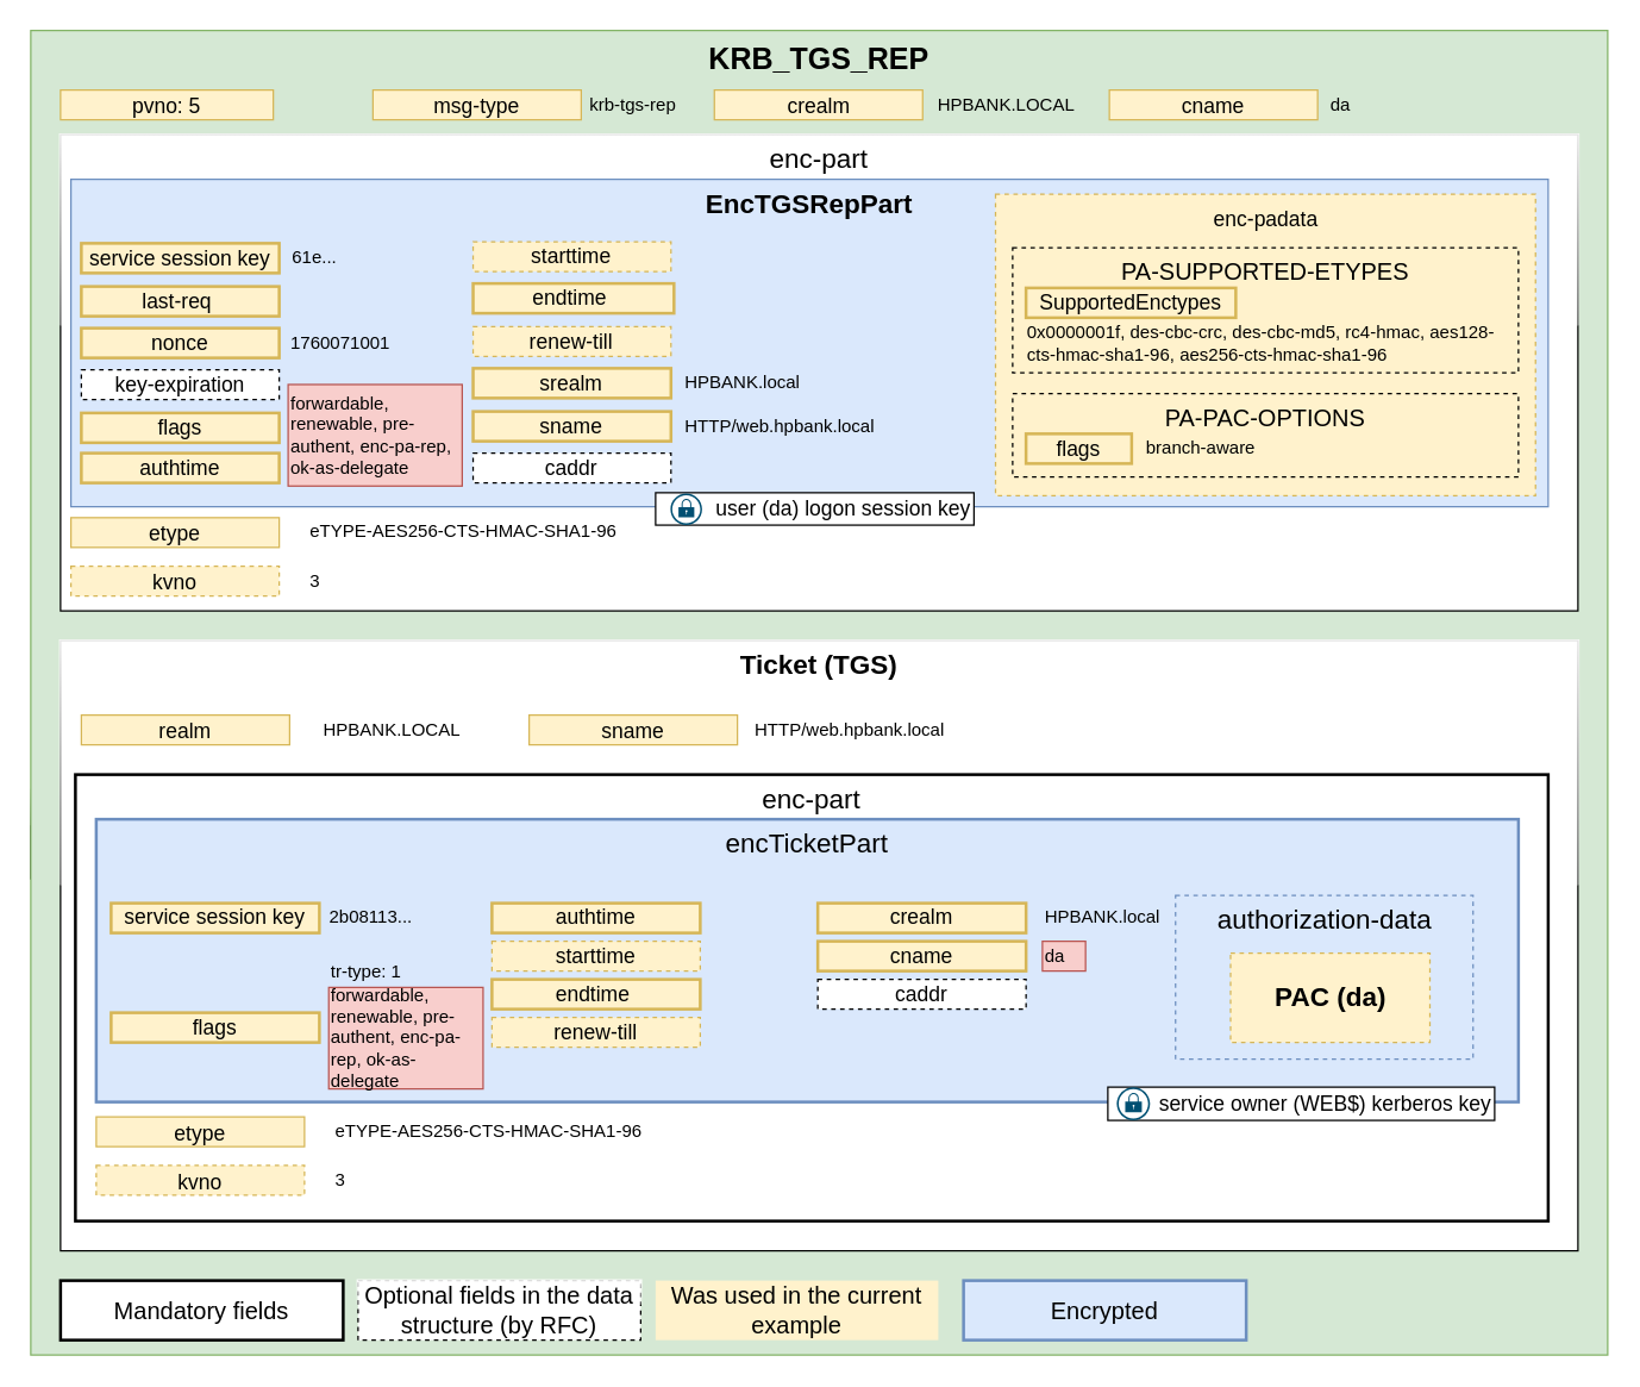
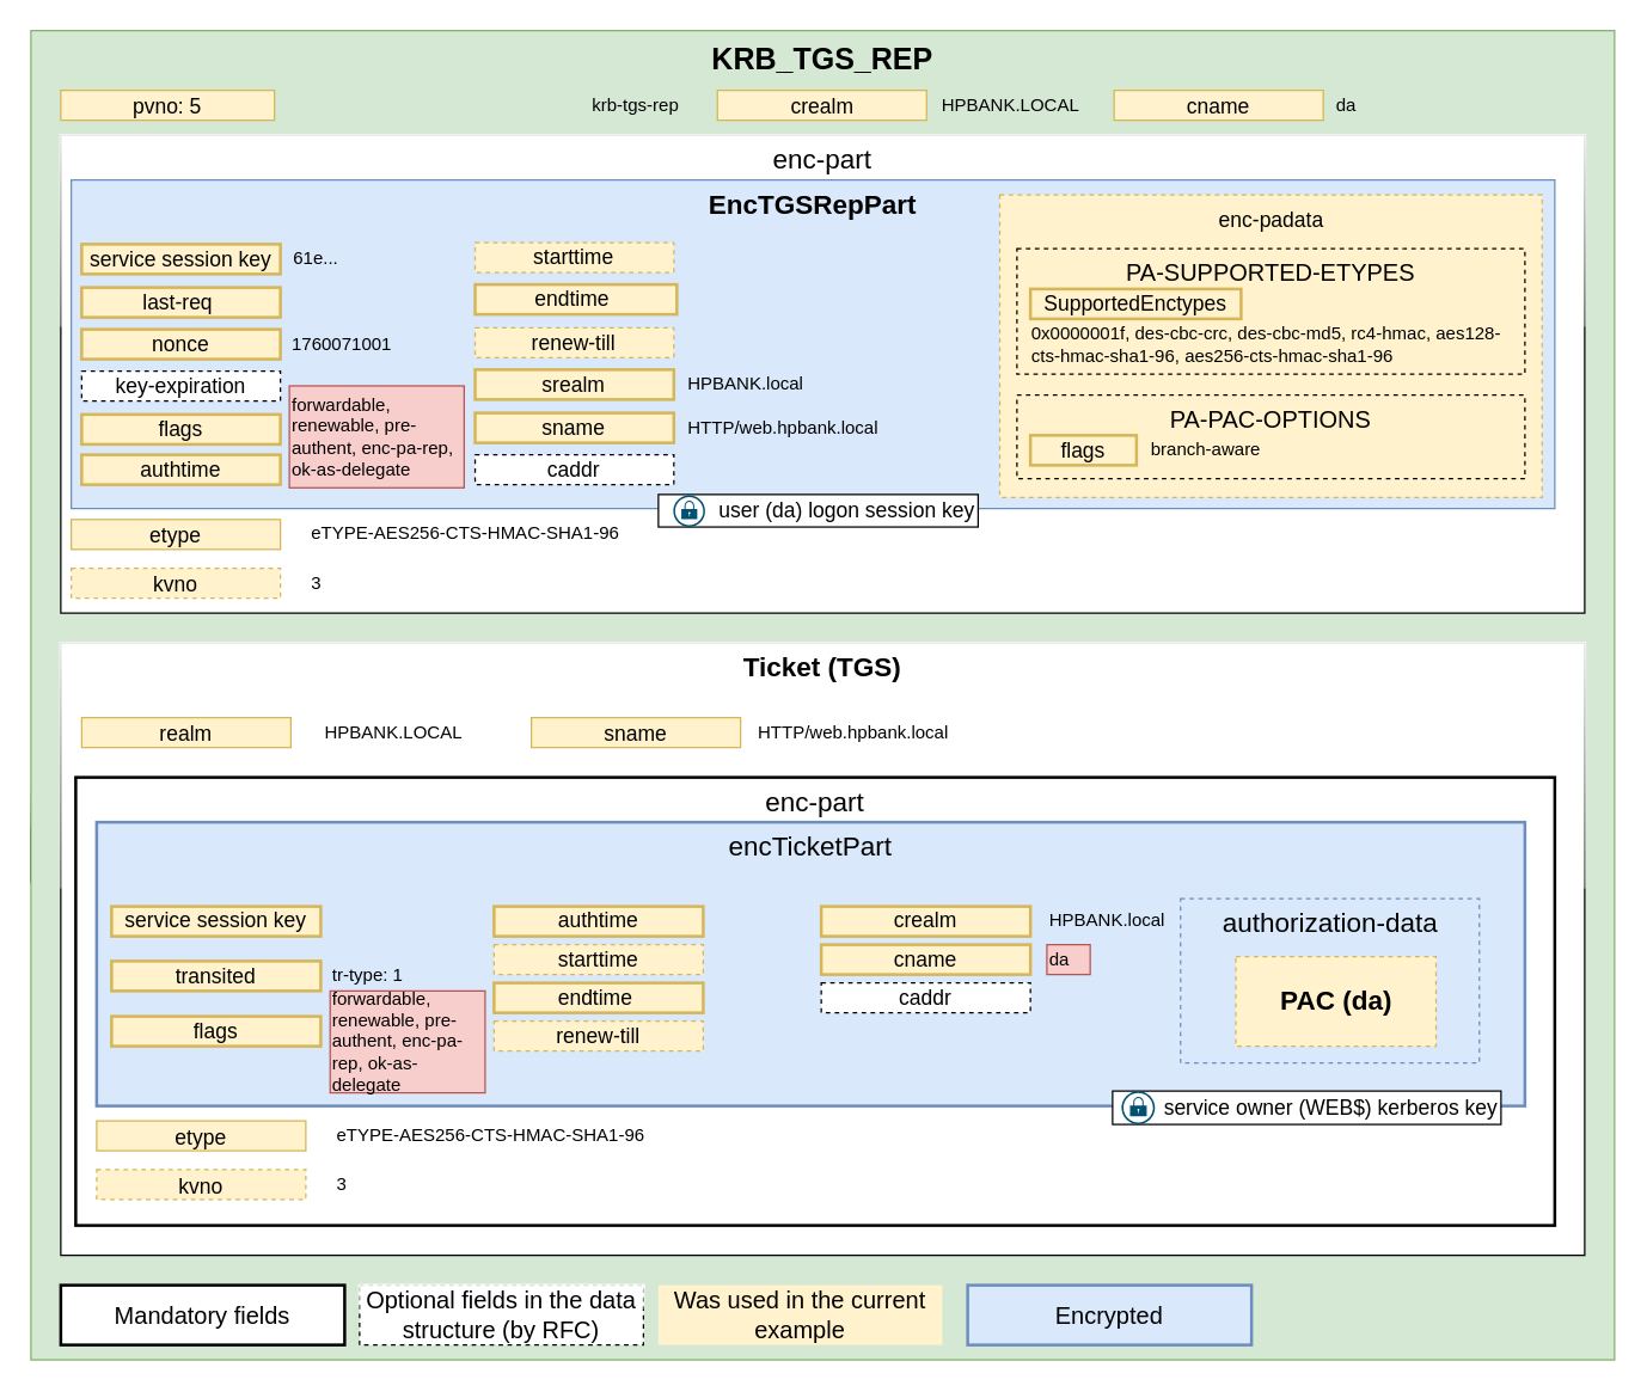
- <mxCell id="40" value="&lt;span style=&quot;color: rgb(0, 0, 0); font-family: Helvetica; font-size: 14px; font-style: normal; font-variant-ligatures: normal; font-variant-caps: normal; font-weight: 400; letter-spacing: normal; orphans: 2; text-indent: 0px; text-transform: none; widows: 2; word-spacing: 0px; -webkit-text-stroke-width: 0px; text-decoration-thickness: initial; text-decoration-style: initial; text-decoration-color: initial; float: none; display: inline !important;&quot;&gt;msg-type&lt;/span&gt;" style="text;whiteSpace=wrap;html=1;fontSize=16;align=center;verticalAlign=middle;fillColor=#fff2cc;strokeColor=#d6b656;labelBackgroundColor=none;" parent="1" vertex="1"><mxGeometry x="250" y="60" width="140" height="20" as="geometry" /></mxCell>
- <mxCell id="28" value="2b08113..." style="text;html=1;strokeColor=none;fillColor=none;align=left;verticalAlign=middle;whiteSpace=wrap;rounded=0;fontSize=12;" parent="1" vertex="1"><mxGeometry x="219" y="606.41" width="65" height="20" as="geometry" /></mxCell>
+ <mxCell id="21" value="&lt;font style=&quot;font-size: 14px;&quot;&gt;transited&lt;/font&gt;" style="rounded=0;whiteSpace=wrap;html=1;fontSize=14;strokeWidth=2;fillColor=#fff2cc;strokeColor=#d6b656;" parent="1" vertex="1"><mxGeometry x="74" y="643" width="140" height="20" as="geometry" /></mxCell>
